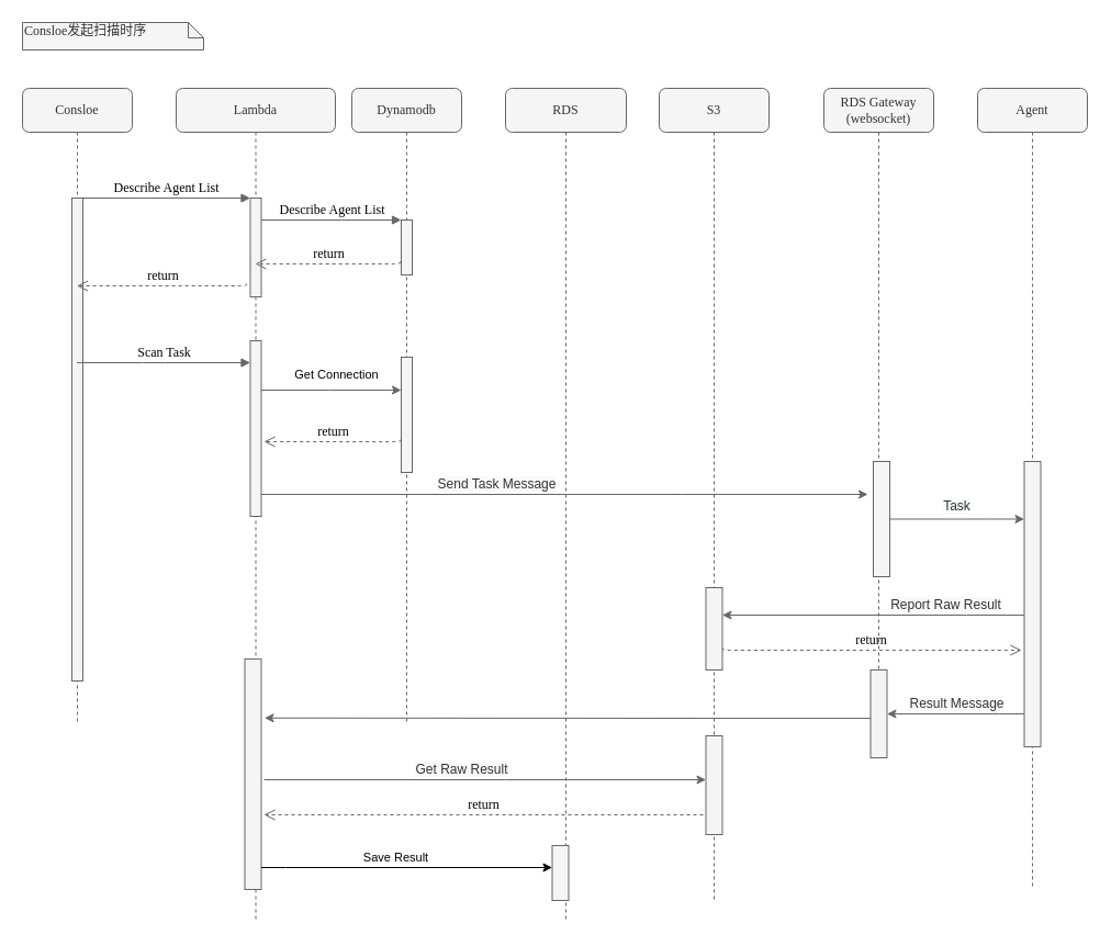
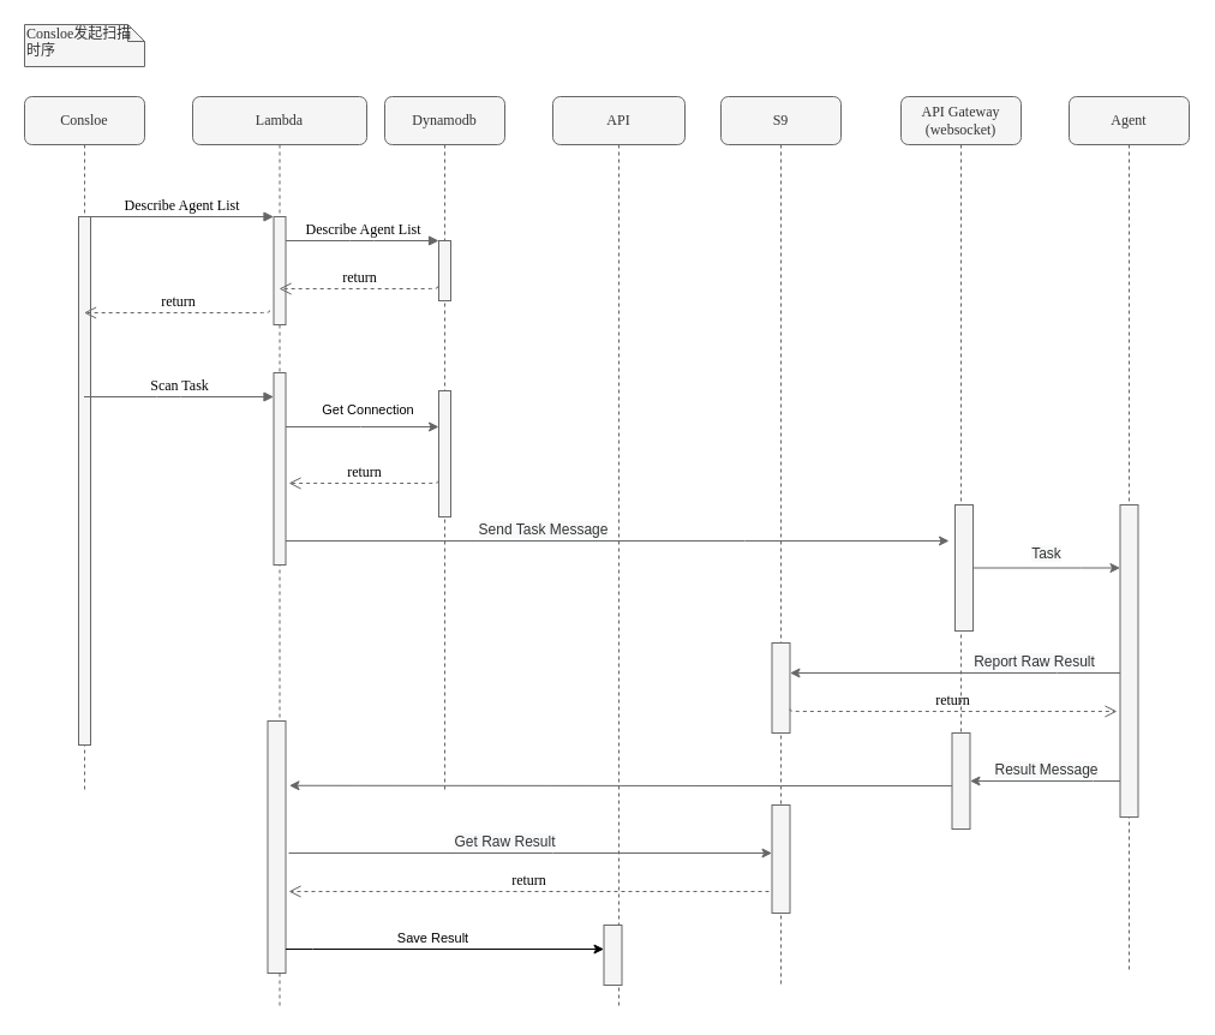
- <mxCell id="22" value="Consloe发起扫描时序" style="shape=note;whiteSpace=wrap;html=1;size=14;verticalAlign=top;align=left;spacingTop=-6;rounded=0;shadow=0;comic=0;labelBackgroundColor=none;strokeWidth=1;fontFamily=Verdana;fontSize=12;fillColor=#f5f5f5;strokeColor=#666666;fontColor=#333333;" parent="1" vertex="1"><mxGeometry x="20" y="20" width="165" height="25" as="geometry" /></mxCell>
+ <mxCell id="22" value="Consloe发起扫描时序" style="shape=note;whiteSpace=wrap;html=1;size=14;verticalAlign=top;align=left;spacingTop=-6;rounded=0;shadow=0;comic=0;labelBackgroundColor=none;strokeWidth=1;fontFamily=Verdana;fontSize=12;fillColor=#f5f5f5;strokeColor=#666666;fontColor=#333333;" parent="1" vertex="1"><mxGeometry x="20" y="20" width="100" height="35" as="geometry" /></mxCell>
- <mxCell id="10" value="RDS" style="shape=umlLifeline;perimeter=lifelinePerimeter;whiteSpace=wrap;html=1;container=1;collapsible=0;recursiveResize=0;outlineConnect=0;rounded=1;shadow=0;comic=0;labelBackgroundColor=none;strokeWidth=1;fontFamily=Verdana;fontSize=12;align=center;fillColor=#f5f5f5;strokeColor=#666666;fontColor=#333333;" parent="1" vertex="1"><mxGeometry x="460" y="80" width="110" height="760" as="geometry" /></mxCell>
+ <mxCell id="10" value="API" style="shape=umlLifeline;perimeter=lifelinePerimeter;whiteSpace=wrap;html=1;container=1;collapsible=0;recursiveResize=0;outlineConnect=0;rounded=1;shadow=0;comic=0;labelBackgroundColor=none;strokeWidth=1;fontFamily=Verdana;fontSize=12;align=center;fillColor=#f5f5f5;strokeColor=#666666;fontColor=#333333;" parent="1" vertex="1"><mxGeometry x="460" y="80" width="110" height="760" as="geometry" /></mxCell>
- <mxCell id="12" value="S3" style="shape=umlLifeline;perimeter=lifelinePerimeter;whiteSpace=wrap;html=1;container=1;collapsible=0;recursiveResize=0;outlineConnect=0;rounded=1;shadow=0;comic=0;labelBackgroundColor=none;strokeWidth=1;fontFamily=Verdana;fontSize=12;align=center;fillColor=#f5f5f5;strokeColor=#666666;fontColor=#333333;" parent="1" vertex="1"><mxGeometry x="600" y="80" width="100" height="740" as="geometry" /></mxCell>
+ <mxCell id="12" value="S9" style="shape=umlLifeline;perimeter=lifelinePerimeter;whiteSpace=wrap;html=1;container=1;collapsible=0;recursiveResize=0;outlineConnect=0;rounded=1;shadow=0;comic=0;labelBackgroundColor=none;strokeWidth=1;fontFamily=Verdana;fontSize=12;align=center;fillColor=#f5f5f5;strokeColor=#666666;fontColor=#333333;" parent="1" vertex="1"><mxGeometry x="600" y="80" width="100" height="740" as="geometry" /></mxCell>
- <mxCell id="24" value="RDS Gateway&lt;br&gt;(websocket)" style="shape=umlLifeline;perimeter=lifelinePerimeter;whiteSpace=wrap;html=1;container=1;collapsible=0;recursiveResize=0;outlineConnect=0;rounded=1;shadow=0;comic=0;labelBackgroundColor=none;strokeWidth=1;fontFamily=Verdana;fontSize=12;align=center;fillColor=#f5f5f5;strokeColor=#666666;fontColor=#333333;" vertex="1" parent="1"><mxGeometry x="750" y="80" width="100" height="580" as="geometry" /></mxCell>
+ <mxCell id="24" value="API Gateway&lt;br&gt;(websocket)" style="shape=umlLifeline;perimeter=lifelinePerimeter;whiteSpace=wrap;html=1;container=1;collapsible=0;recursiveResize=0;outlineConnect=0;rounded=1;shadow=0;comic=0;labelBackgroundColor=none;strokeWidth=1;fontFamily=Verdana;fontSize=12;align=center;fillColor=#f5f5f5;strokeColor=#666666;fontColor=#333333;" vertex="1" parent="1"><mxGeometry x="750" y="80" width="100" height="580" as="geometry" /></mxCell>
